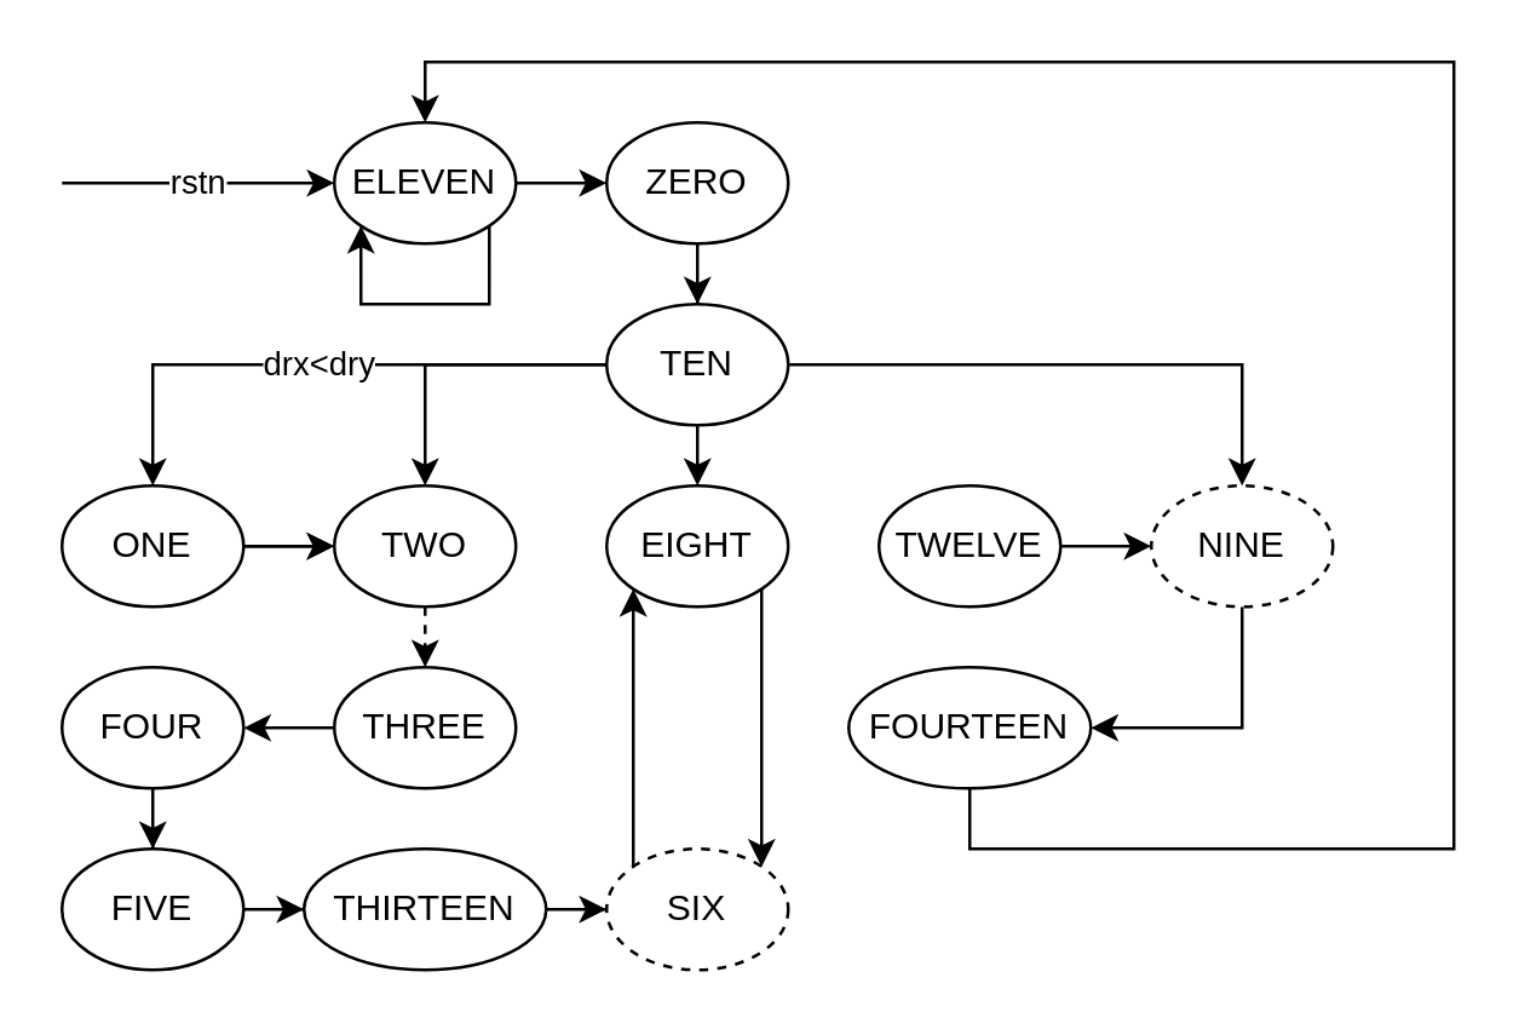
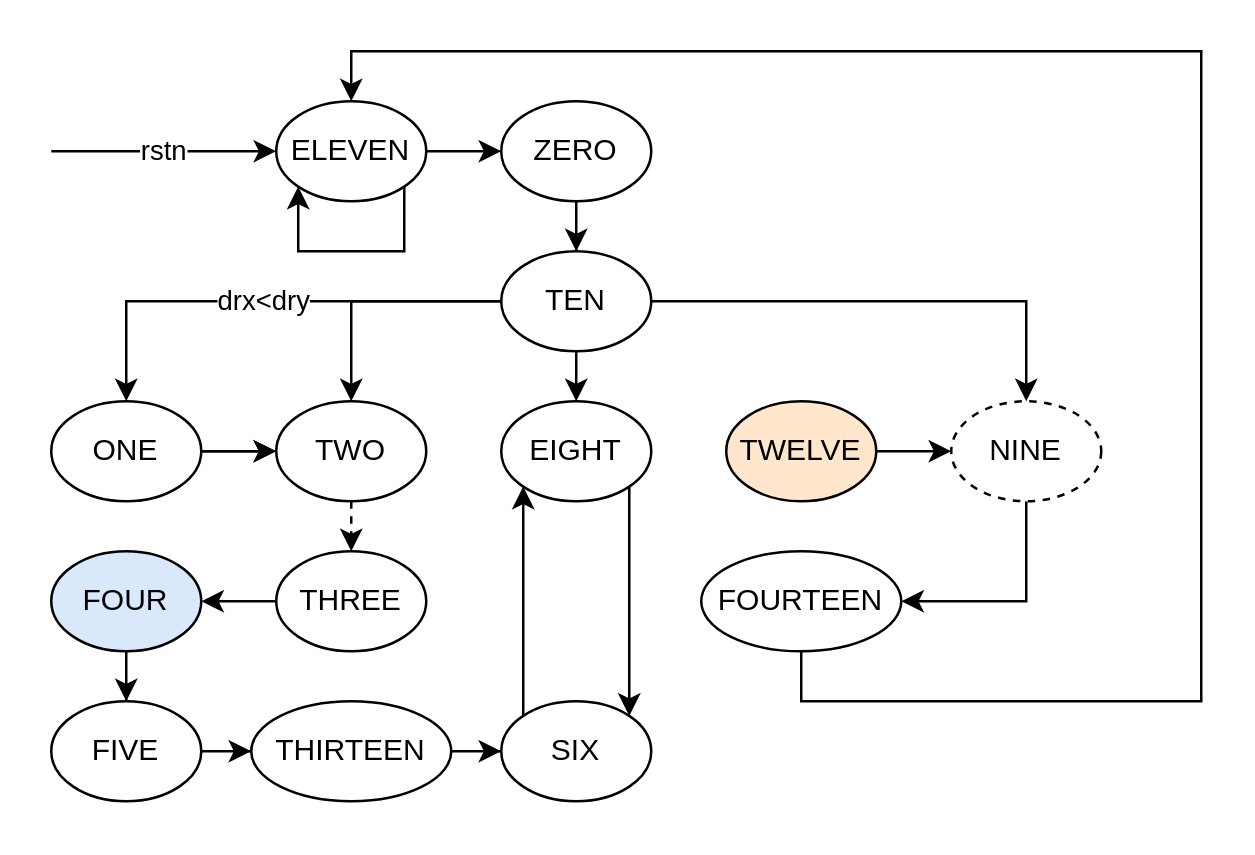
- <mxCell id="32" value="TWELVE" style="ellipse;whiteSpace=wrap;html=1;" parent="1" vertex="1"><mxGeometry x="290" y="160" width="60" height="40" as="geometry" /></mxCell>
+ <mxCell id="32" value="TWELVE" style="ellipse;whiteSpace=wrap;html=1;fillColor=#ffe6cc;" parent="1" vertex="1"><mxGeometry x="290" y="160" width="60" height="40" as="geometry" /></mxCell>
- <mxCell id="21" value="FOUR" style="ellipse;whiteSpace=wrap;html=1;" parent="1" vertex="1"><mxGeometry x="20" y="220" width="60" height="40" as="geometry" /></mxCell>
+ <mxCell id="21" value="FOUR" style="ellipse;whiteSpace=wrap;html=1;fillColor=#dae8fc;" parent="1" vertex="1"><mxGeometry x="20" y="220" width="60" height="40" as="geometry" /></mxCell>
- <mxCell id="27" value="SIX" style="ellipse;whiteSpace=wrap;html=1;dashed=1;" parent="1" vertex="1"><mxGeometry x="200" y="280" width="60" height="40" as="geometry" /></mxCell>
+ <mxCell id="27" value="SIX" style="ellipse;whiteSpace=wrap;html=1;" parent="1" vertex="1"><mxGeometry x="200" y="280" width="60" height="40" as="geometry" /></mxCell>
